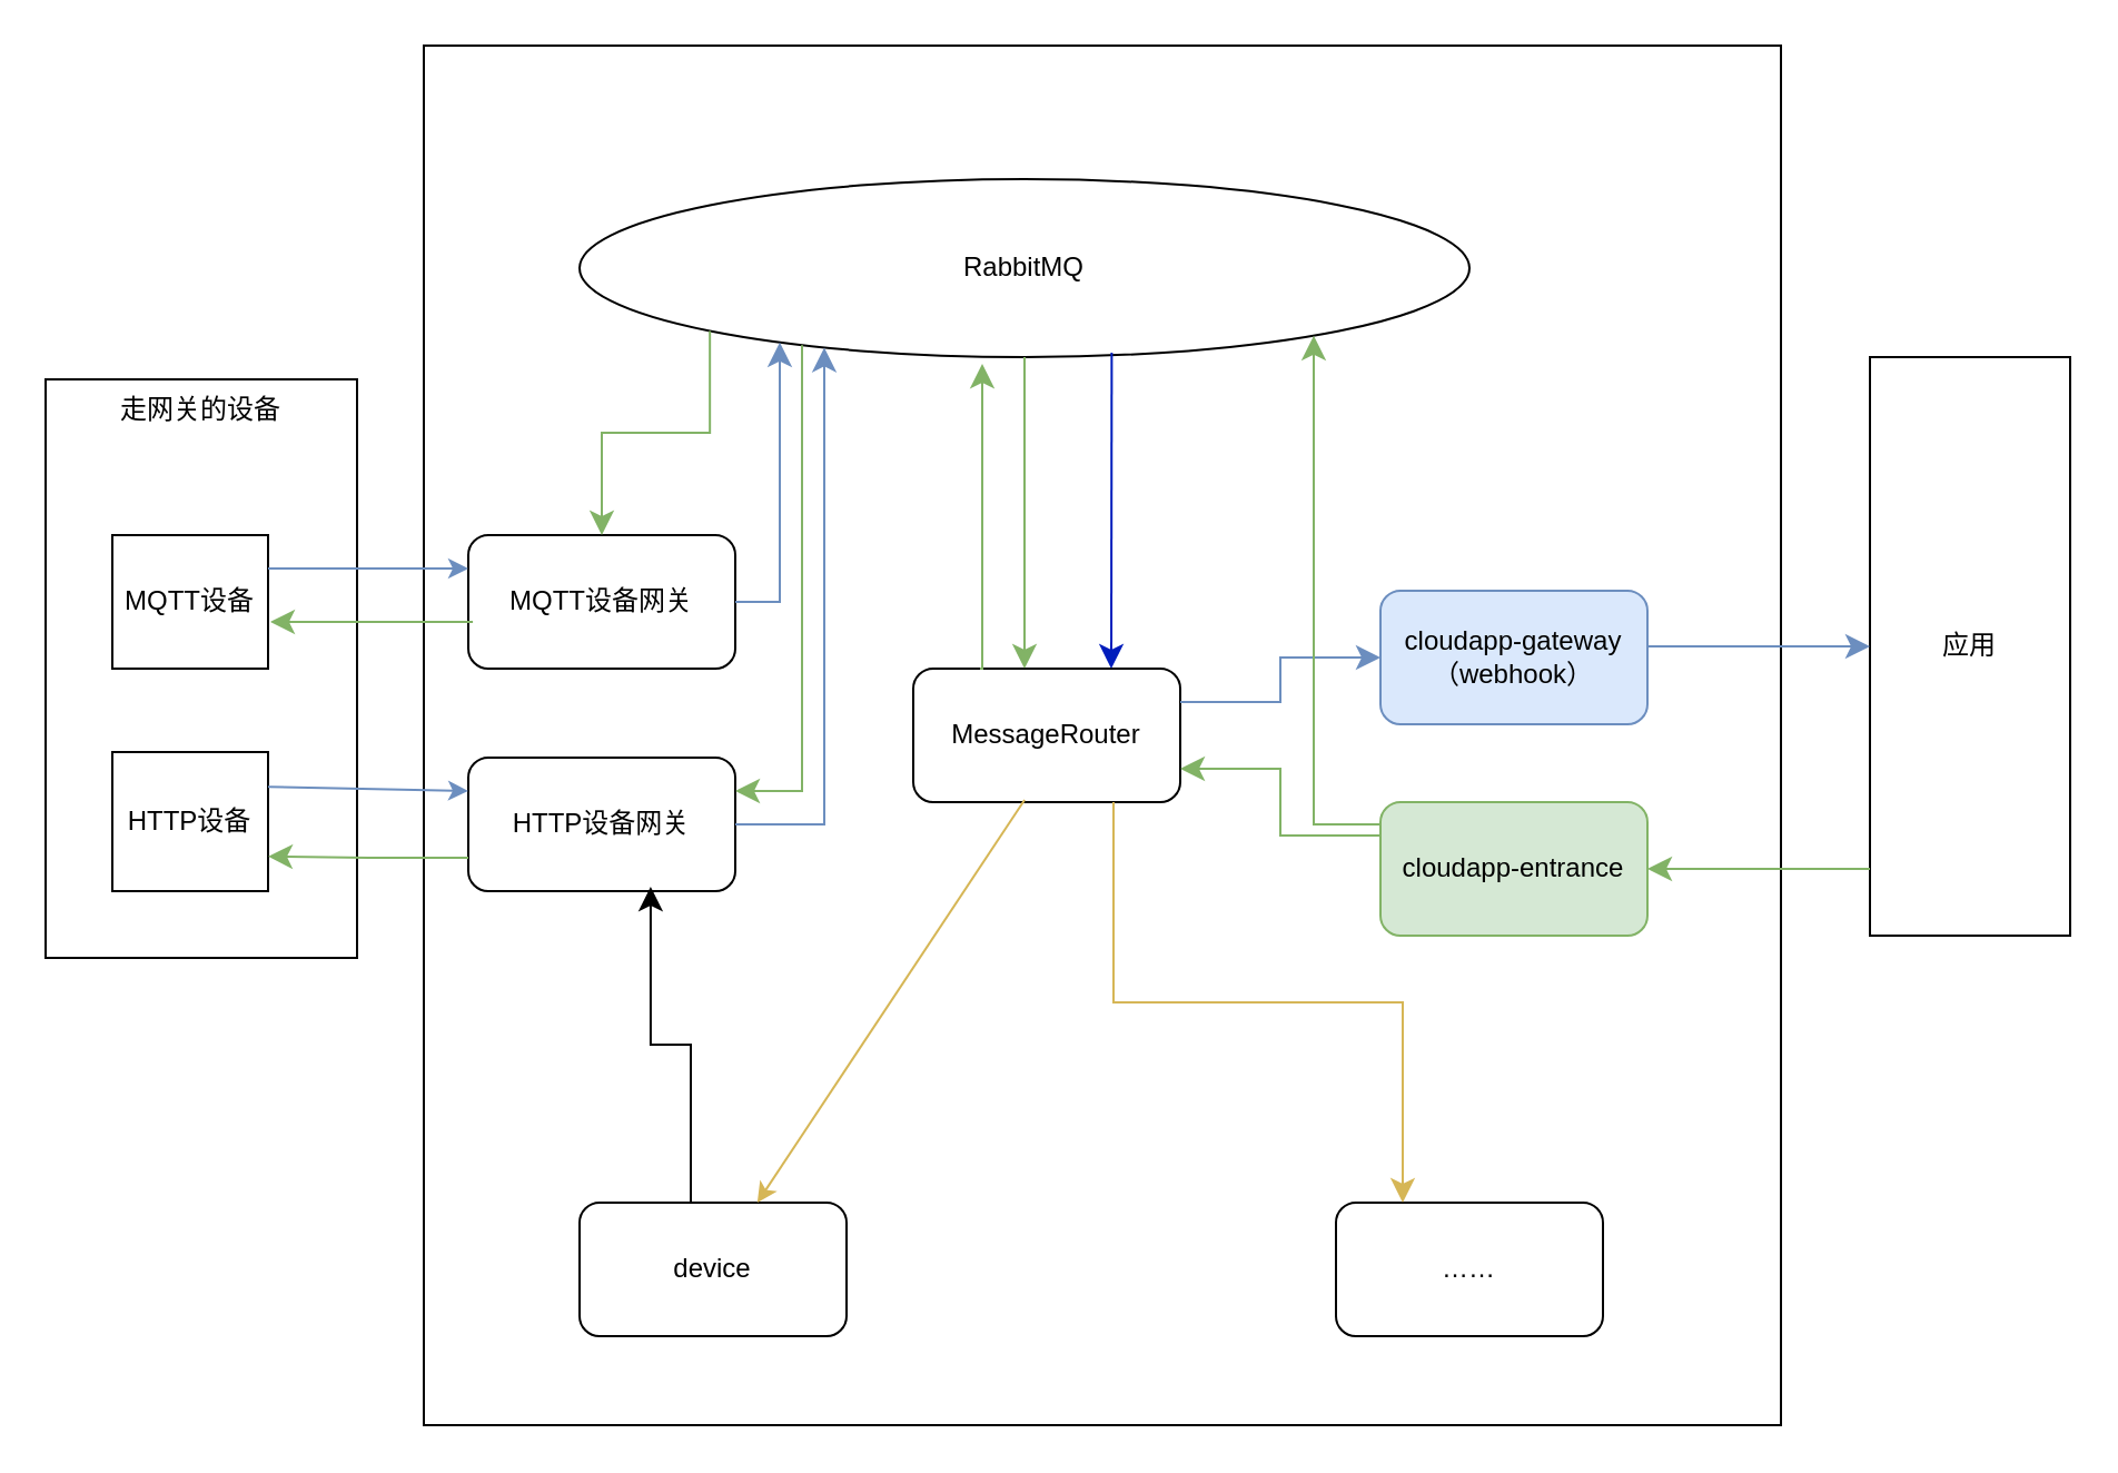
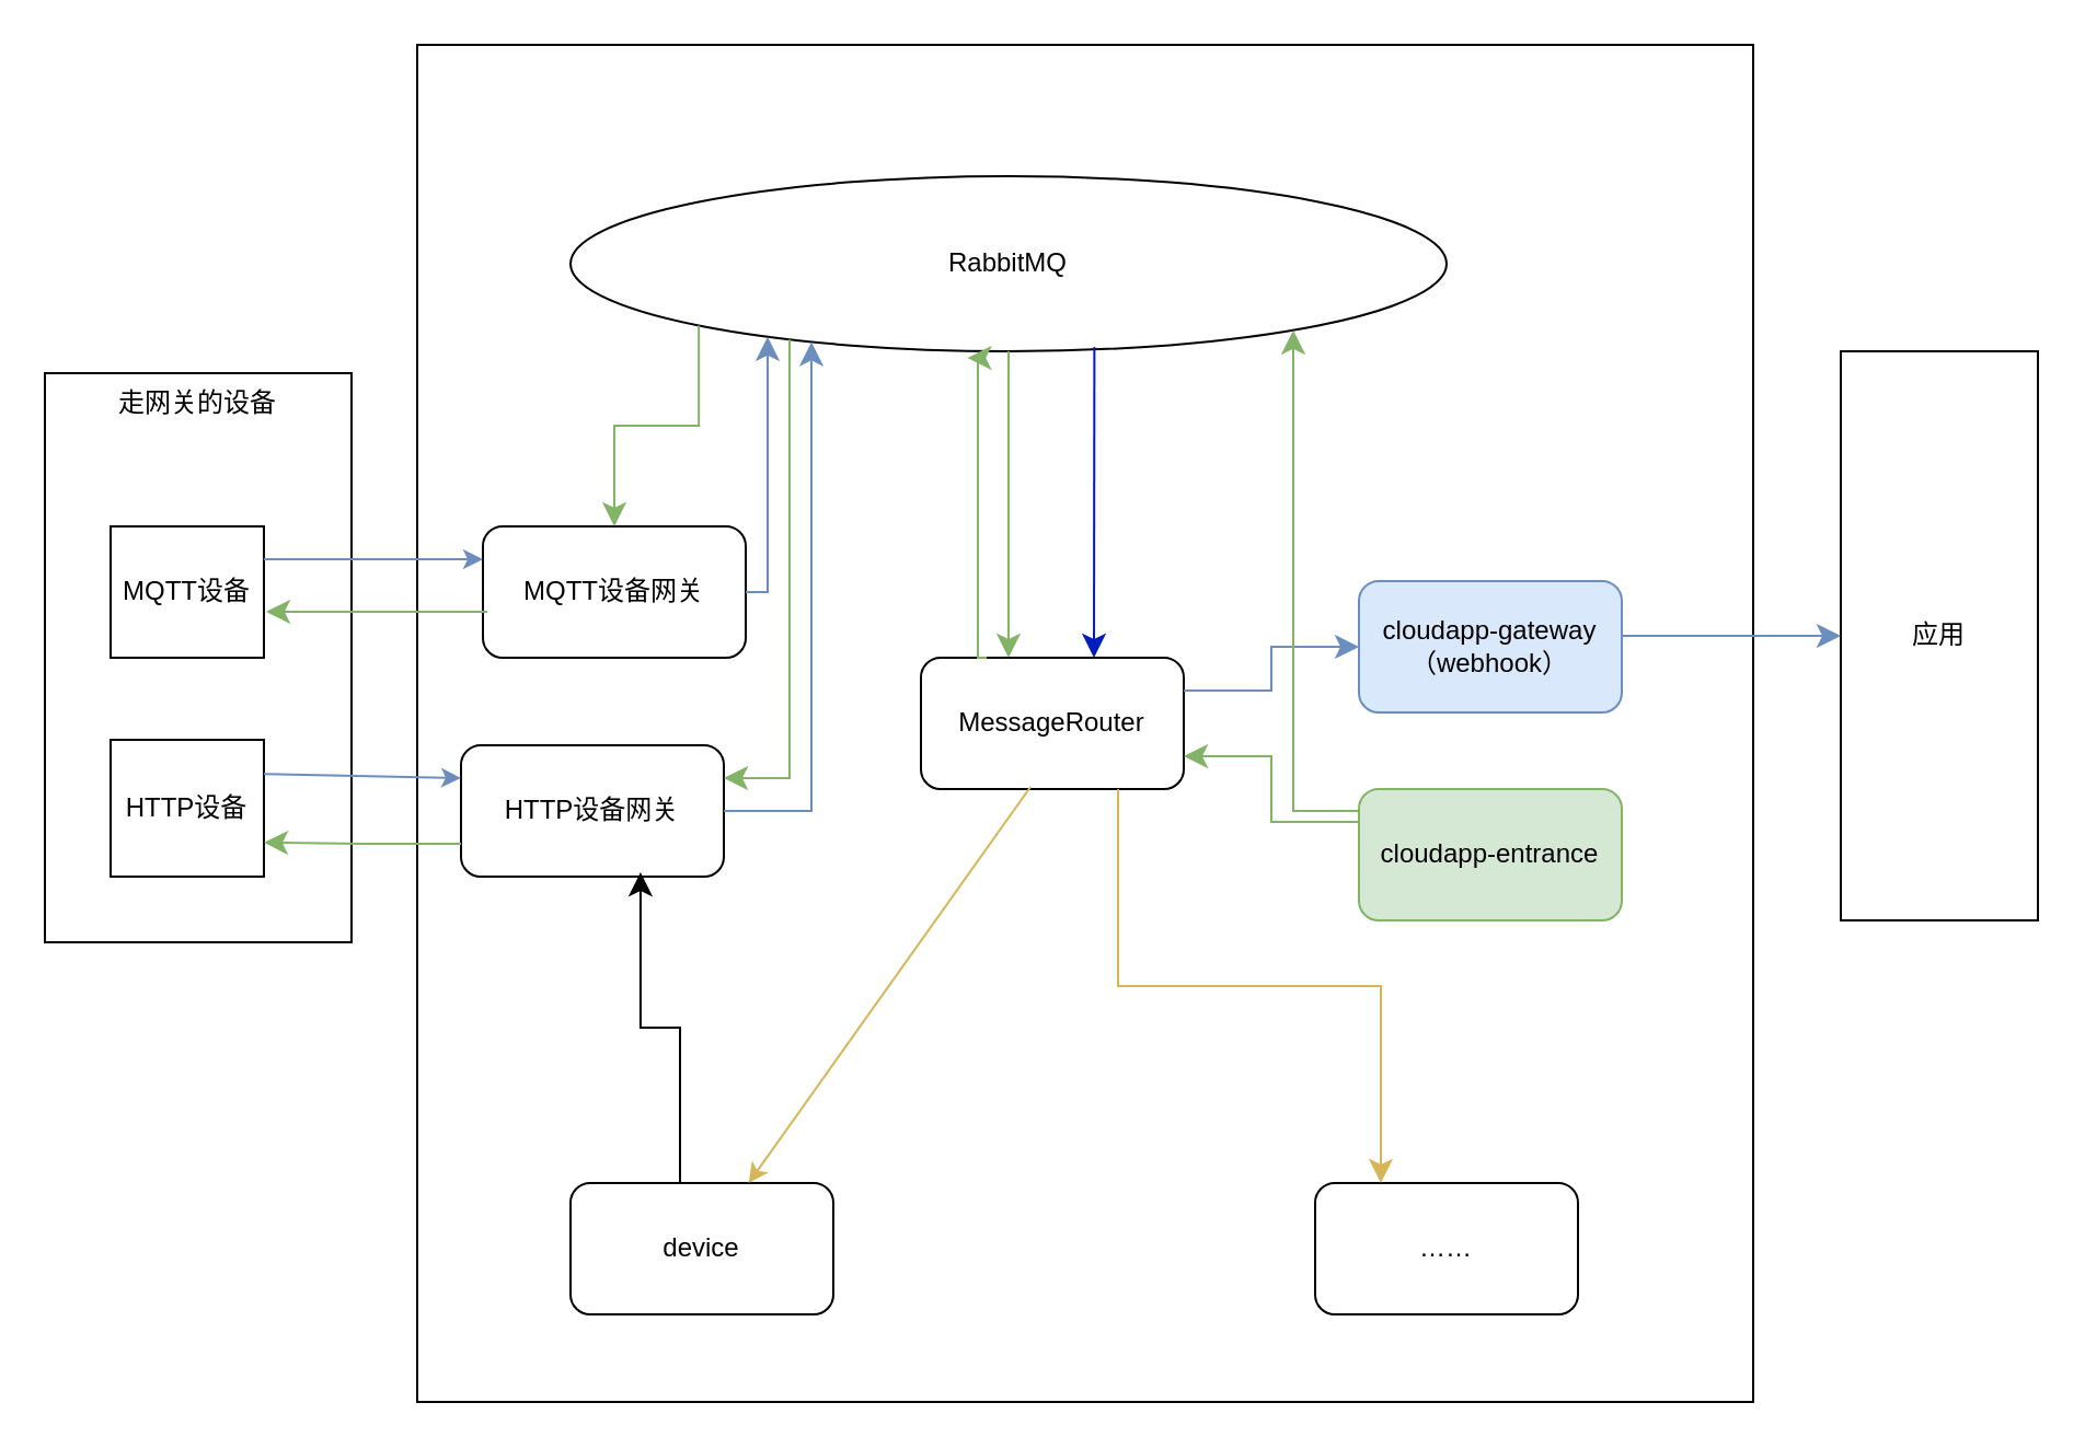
- <mxCell id="6" value="MQTT设备网关" style="rounded=1;whiteSpace=wrap;html=1;" vertex="1" parent="1"><mxGeometry x="210" y="240" width="120" height="60" as="geometry" /></mxCell>
+ <mxCell id="6" value="MQTT设备网关" style="rounded=1;whiteSpace=wrap;html=1;" vertex="1" parent="1"><mxGeometry x="220" y="240" width="120" height="60" as="geometry" /></mxCell>
- <mxCell id="9" value="MessageRouter" style="rounded=1;whiteSpace=wrap;html=1;" vertex="1" parent="1"><mxGeometry x="410" y="300" width="120" height="60" as="geometry" /></mxCell>
+ <mxCell id="9" value="MessageRouter" style="rounded=1;whiteSpace=wrap;html=1;" vertex="1" parent="1"><mxGeometry x="420" y="300" width="120" height="60" as="geometry" /></mxCell>
- <mxCell id="20" value="" style="edgeStyle=elbowEdgeStyle;elbow=horizontal;endArrow=classic;html=1;curved=0;rounded=0;endSize=8;startSize=8;entryX=1;entryY=0.5;entryDx=0;entryDy=0;fillColor=#d5e8d4;strokeColor=#82b366;" edge="1" parent="1" source="17" target="19"><mxGeometry width="50" height="50" relative="1" as="geometry"><mxPoint x="470" y="270" as="sourcePoint" /><mxPoint x="520" y="220" as="targetPoint" /><Array as="points"><mxPoint x="790" y="390" /></Array></mxGeometry></mxCell>
